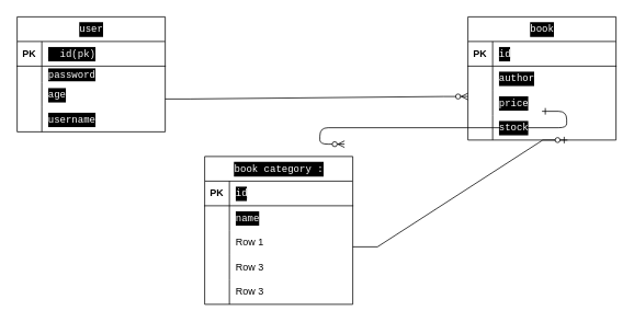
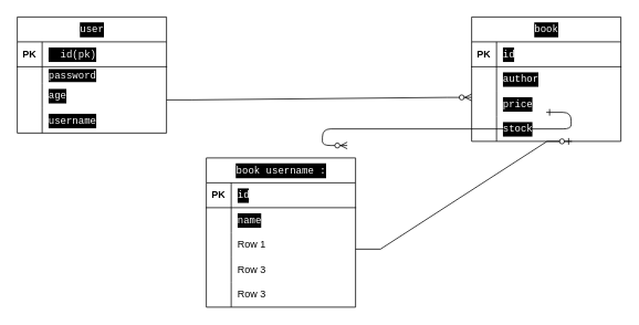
- <mxCell id="16" value="&lt;div style=&quot;color: rgb(255, 255, 255); background-color: rgb(0, 0, 0); font-family: Menlo, Monaco, &amp;quot;Courier New&amp;quot;, monospace; font-weight: normal; line-height: 18px; white-space-collapse: preserve;&quot;&gt;&lt;div&gt;book category :&lt;/div&gt;&lt;div&gt;&lt;/div&gt;&lt;/div&gt;" style="shape=table;startSize=30;container=1;collapsible=1;childLayout=tableLayout;fixedRows=1;rowLines=0;fontStyle=1;align=center;resizeLast=1;html=1;" vertex="1" parent="1"><mxGeometry x="248" y="190" width="180" height="180" as="geometry" /></mxCell>
+ <mxCell id="16" value="&lt;div style=&quot;color: rgb(255, 255, 255); background-color: rgb(0, 0, 0); font-family: Menlo, Monaco, &amp;quot;Courier New&amp;quot;, monospace; font-weight: normal; line-height: 18px; white-space-collapse: preserve;&quot;&gt;&lt;div&gt;book username :&lt;/div&gt;&lt;div&gt;&lt;/div&gt;&lt;/div&gt;" style="shape=table;startSize=30;container=1;collapsible=1;childLayout=tableLayout;fixedRows=1;rowLines=0;fontStyle=1;align=center;resizeLast=1;html=1;" vertex="1" parent="1"><mxGeometry x="248" y="190" width="180" height="180" as="geometry" /></mxCell>
